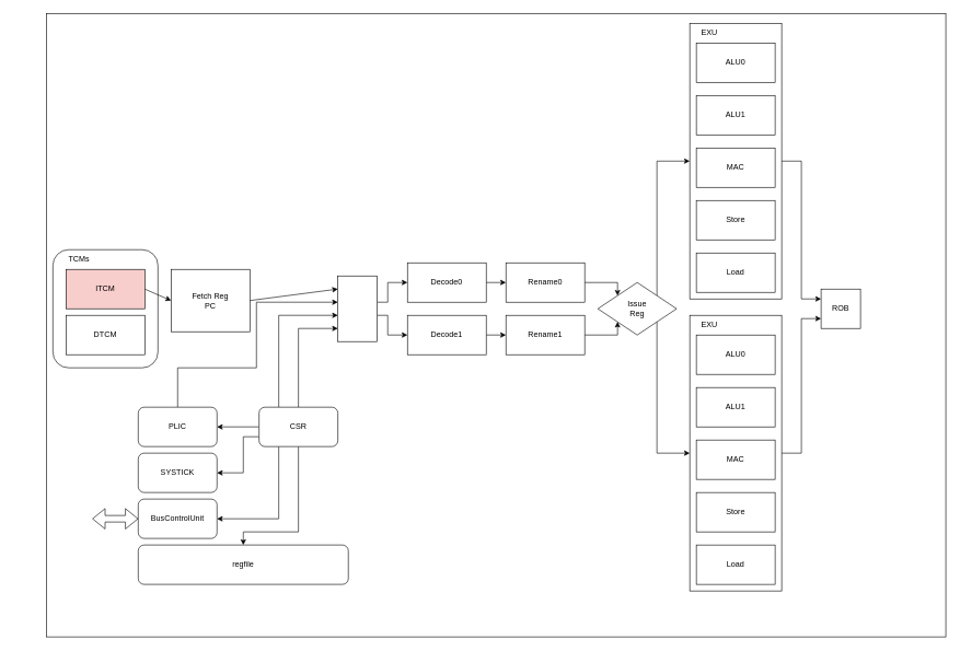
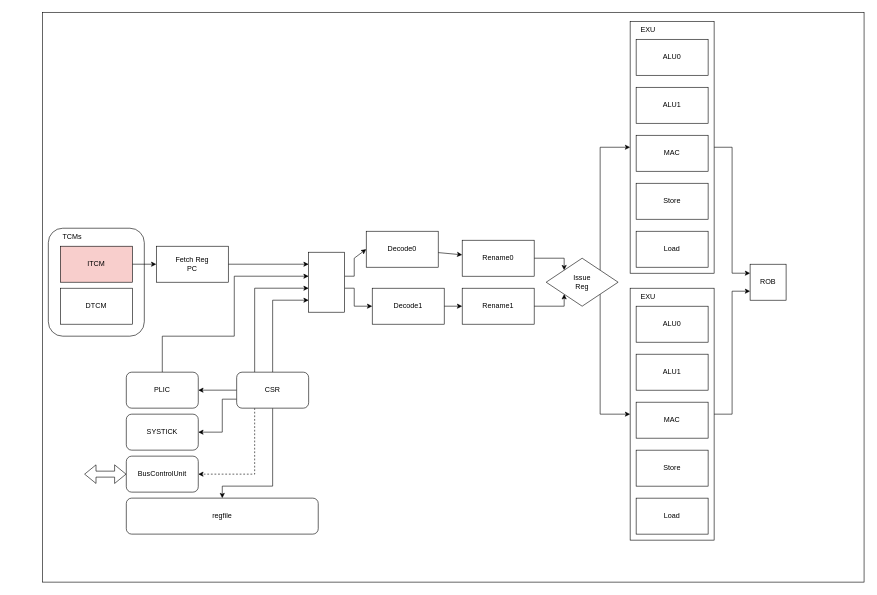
- <mxCell id="25" value="Decode0" style="rounded=0;whiteSpace=wrap;html=1;" vertex="1" parent="1"><mxGeometry x="620" y="400" width="120" height="60" as="geometry" /></mxCell>
+ <mxCell id="25" value="Decode0" style="rounded=0;whiteSpace=wrap;html=1;" vertex="1" parent="1"><mxGeometry x="610" y="385" width="120" height="60" as="geometry" /></mxCell>
- <mxCell id="9" value="&lt;span&gt;Fetch Reg&lt;br&gt;PC&lt;br&gt;&lt;/span&gt;" style="rounded=0;whiteSpace=wrap;html=1;" vertex="1" parent="1"><mxGeometry x="260" y="410" width="120" height="95" as="geometry" /></mxCell>
+ <mxCell id="9" value="&lt;span&gt;Fetch Reg&lt;br&gt;PC&lt;br&gt;&lt;/span&gt;" style="rounded=0;whiteSpace=wrap;html=1;" vertex="1" parent="1"><mxGeometry x="260" y="410" width="120" height="60" as="geometry" /></mxCell>
- <mxCell id="46" style="edgeStyle=none;rounded=0;html=1;exitX=0.25;exitY=1;exitDx=0;exitDy=0;entryX=1;entryY=0.5;entryDx=0;entryDy=0;" edge="1" parent="1" source="48" target="53"><mxGeometry relative="1" as="geometry"><Array as="points"><mxPoint x="424" y="790" /></Array></mxGeometry></mxCell>
+ <mxCell id="46" style="edgeStyle=none;rounded=0;html=1;exitX=0.25;exitY=1;exitDx=0;exitDy=0;entryX=1;entryY=0.5;entryDx=0;entryDy=0;dashed=1;" edge="1" parent="1" source="48" target="53"><mxGeometry relative="1" as="geometry"><Array as="points"><mxPoint x="424" y="790" /></Array></mxGeometry></mxCell>
